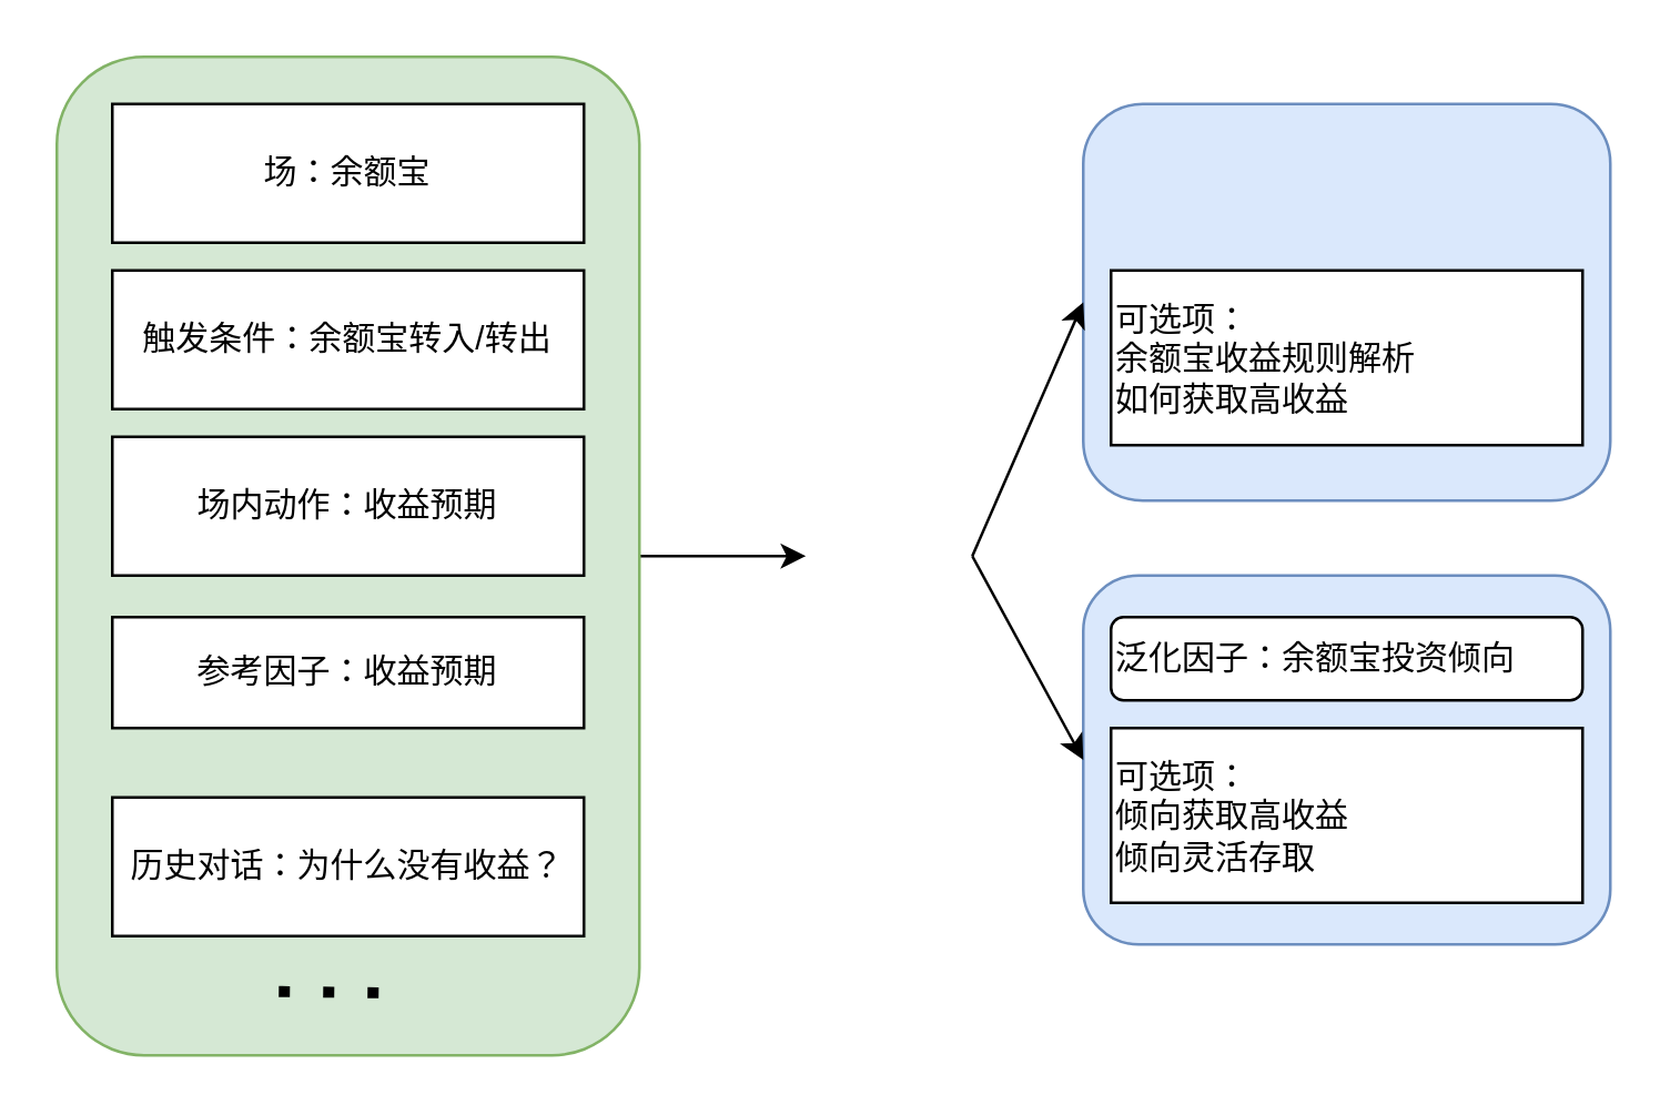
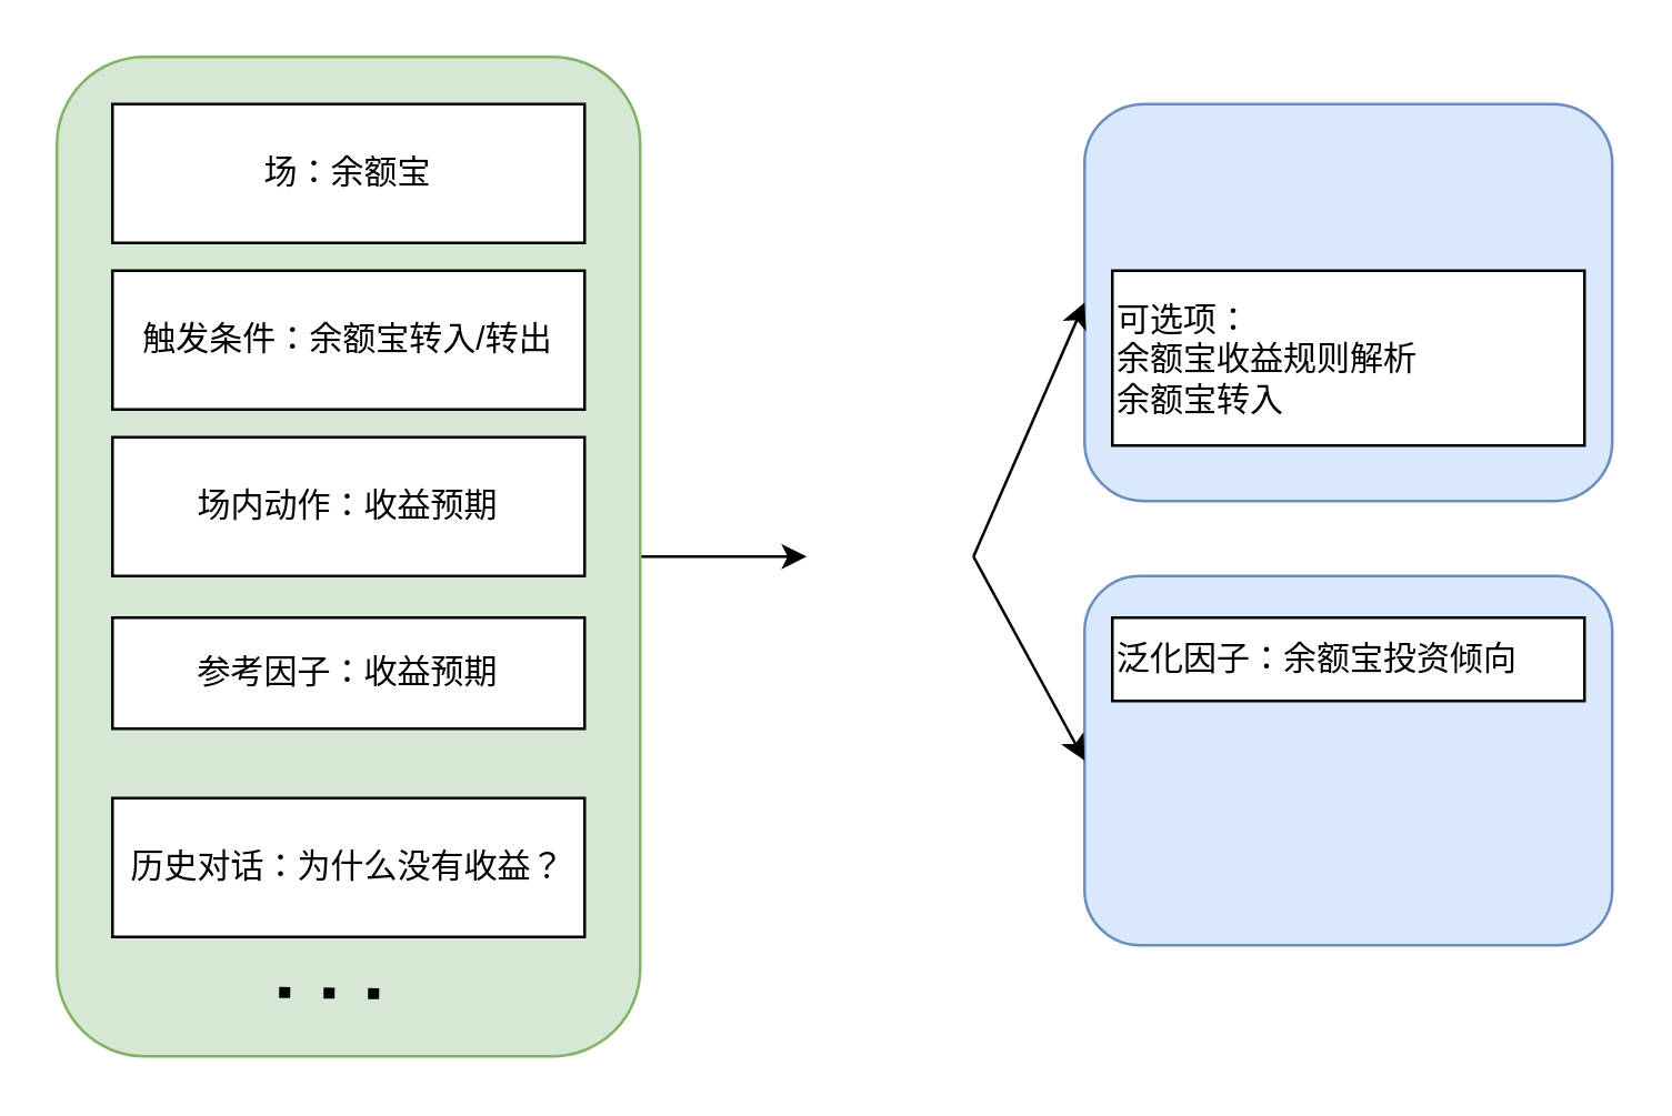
- <mxCell id="13" value="可选项：&lt;br&gt;余额宝收益规则解析&lt;br&gt;如何获取高收益" style="rounded=0;whiteSpace=wrap;html=1;align=left;" vertex="1" parent="1"><mxGeometry x="400" y="97" width="170" height="63" as="geometry" /></mxCell>
+ <mxCell id="13" value="可选项：&lt;br&gt;余额宝收益规则解析&lt;br&gt;余额宝转入" style="rounded=0;whiteSpace=wrap;html=1;align=left;" vertex="1" parent="1"><mxGeometry x="400" y="97" width="170" height="63" as="geometry" /></mxCell>
- <mxCell id="14" value="泛化因子：余额宝投资倾向" style="whiteSpace=wrap;html=1;align=left;rounded=1;" vertex="1" parent="1"><mxGeometry x="400" y="222" width="170" height="30" as="geometry" /></mxCell>
+ <mxCell id="14" value="泛化因子：余额宝投资倾向" style="rounded=0;whiteSpace=wrap;html=1;align=left;" vertex="1" parent="1"><mxGeometry x="400" y="222" width="170" height="30" as="geometry" /></mxCell>
- <mxCell id="15" value="可选项：&lt;br&gt;倾向获取高收益&lt;br&gt;倾向灵活存取" style="rounded=0;whiteSpace=wrap;html=1;align=left;" vertex="1" parent="1"><mxGeometry x="400" y="262" width="170" height="63" as="geometry" /></mxCell>
